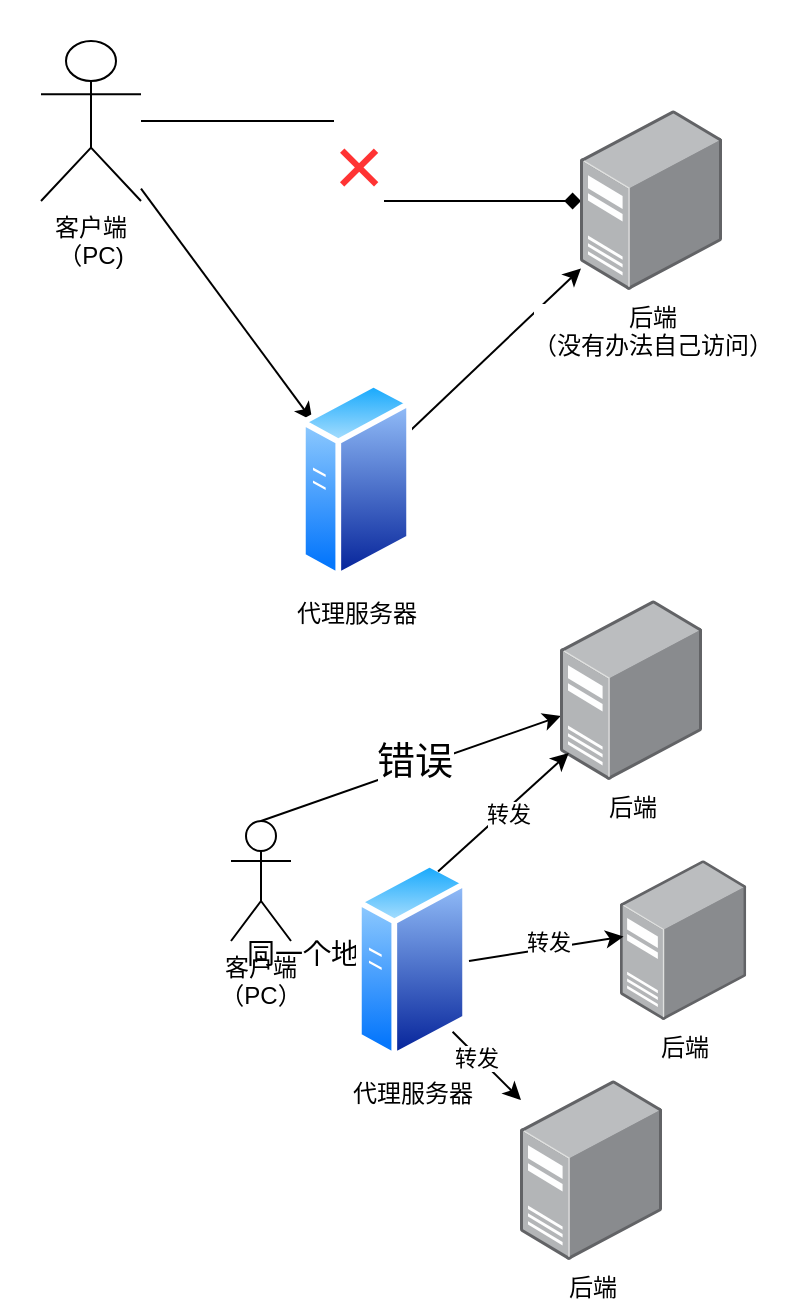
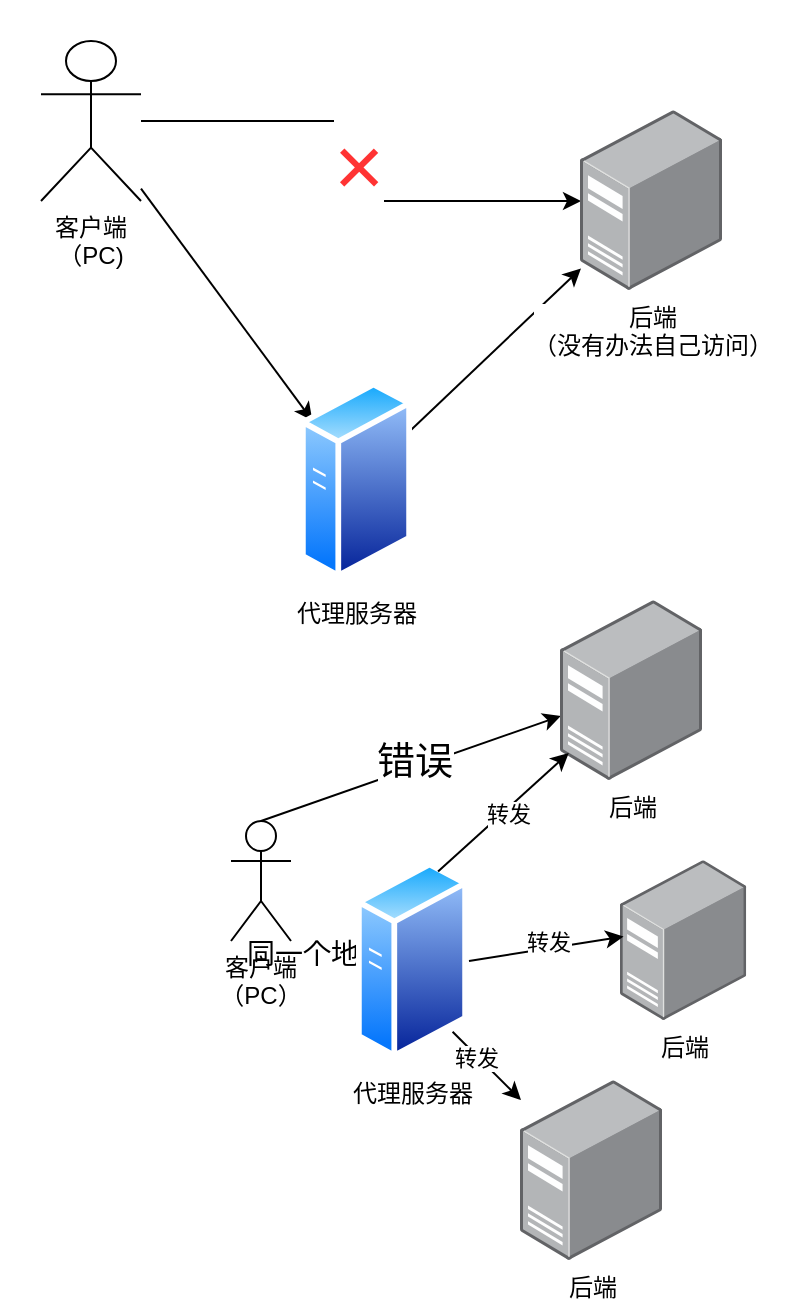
- <mxCell id="2" style="edgeStyle=orthogonalEdgeStyle;rounded=0;orthogonalLoop=1;jettySize=auto;html=1;endArrow=diamond;" edge="1" parent="1" source="5" target="8"><mxGeometry relative="1" as="geometry" /></mxCell>
+ <mxCell id="2" style="edgeStyle=orthogonalEdgeStyle;rounded=0;orthogonalLoop=1;jettySize=auto;html=1;" edge="1" parent="1" source="5" target="8"><mxGeometry relative="1" as="geometry" /></mxCell>
